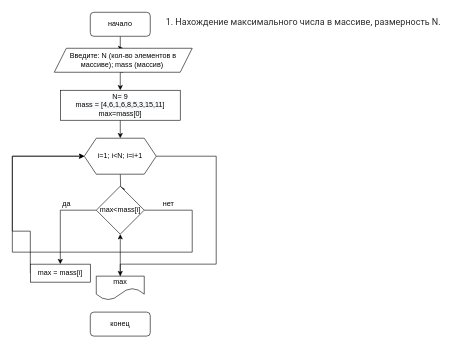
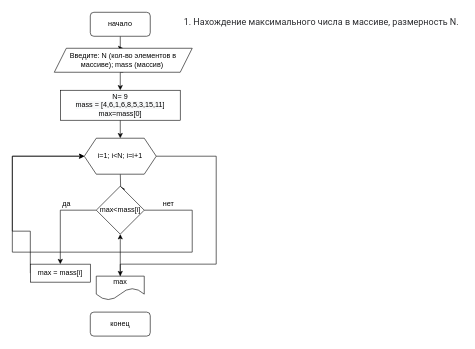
- <mxCell id="2" value="&lt;span style=&quot;color: rgb(44, 45, 48); font-family: Roboto, &amp;quot;San Francisco&amp;quot;, &amp;quot;Helvetica Neue&amp;quot;, Helvetica, Arial; font-size: 15px; text-align: start; background-color: rgb(255, 255, 255);&quot;&gt;1. Нахождение максимального числа в массиве, размерность N.&lt;/span&gt;" style="text;html=1;align=center;verticalAlign=middle;resizable=0;points=[];autosize=1;strokeColor=none;fillColor=none;" vertex="1" parent="1"><mxGeometry x="270" y="20" width="470" height="30" as="geometry" /></mxCell>
+ <mxCell id="2" value="&lt;span style=&quot;color: rgb(44, 45, 48); font-family: Roboto, &amp;quot;San Francisco&amp;quot;, &amp;quot;Helvetica Neue&amp;quot;, Helvetica, Arial; font-size: 15px; text-align: start; background-color: rgb(255, 255, 255);&quot;&gt;1. Нахождение максимального числа в массиве, размерность N.&lt;/span&gt;" style="text;html=1;align=center;verticalAlign=middle;resizable=0;points=[];autosize=1;strokeColor=none;fillColor=none;" vertex="1" parent="1"><mxGeometry x="300" y="20" width="470" height="30" as="geometry" /></mxCell>
